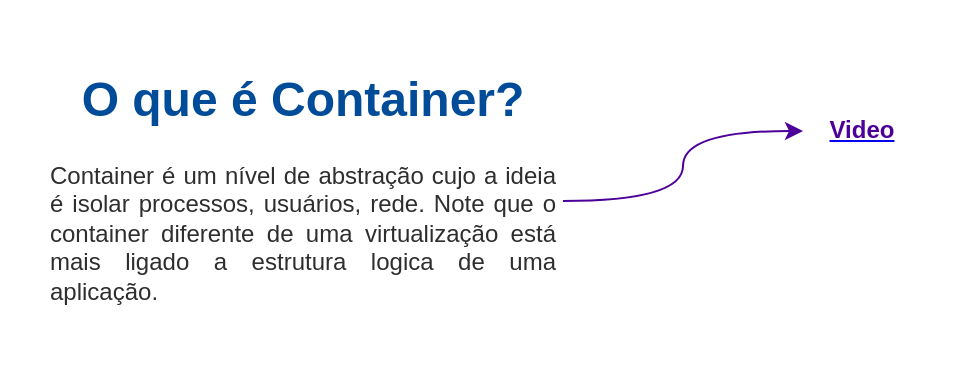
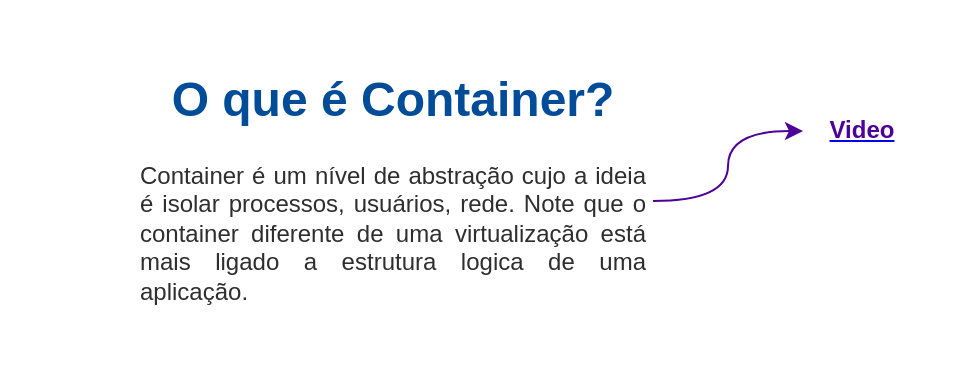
- <mxCell id="3" value="&lt;h1 align=&quot;center&quot;&gt;&lt;font color=&quot;#004c99&quot;&gt;O que é Container?&lt;/font&gt;&lt;br&gt;&lt;/h1&gt;&lt;p align=&quot;justify&quot;&gt;&lt;font color=&quot;#2e2e2e&quot;&gt;Container é um nível de abstração cujo a ideia é isolar processos, usuários, rede. Note que o container diferente de uma virtualização está mais ligado a estrutura logica de uma aplicação.&lt;/font&gt;&lt;br&gt;&lt;/p&gt;" style="text;html=1;strokeColor=none;fillColor=none;spacing=5;spacingTop=-20;whiteSpace=wrap;overflow=hidden;rounded=0;" vertex="1" parent="1"><mxGeometry x="20" y="30" width="261" height="140" as="geometry" /></mxCell>
+ <mxCell id="3" value="&lt;h1 align=&quot;center&quot;&gt;&lt;font color=&quot;#004c99&quot;&gt;O que é Container?&lt;/font&gt;&lt;br&gt;&lt;/h1&gt;&lt;p align=&quot;justify&quot;&gt;&lt;font color=&quot;#2e2e2e&quot;&gt;Container é um nível de abstração cujo a ideia é isolar processos, usuários, rede. Note que o container diferente de uma virtualização está mais ligado a estrutura logica de uma aplicação.&lt;/font&gt;&lt;br&gt;&lt;/p&gt;" style="text;html=1;strokeColor=none;fillColor=none;spacing=5;spacingTop=-20;whiteSpace=wrap;overflow=hidden;rounded=0;" vertex="1" parent="1"><mxGeometry x="65" y="30" width="261" height="140" as="geometry" /></mxCell>
